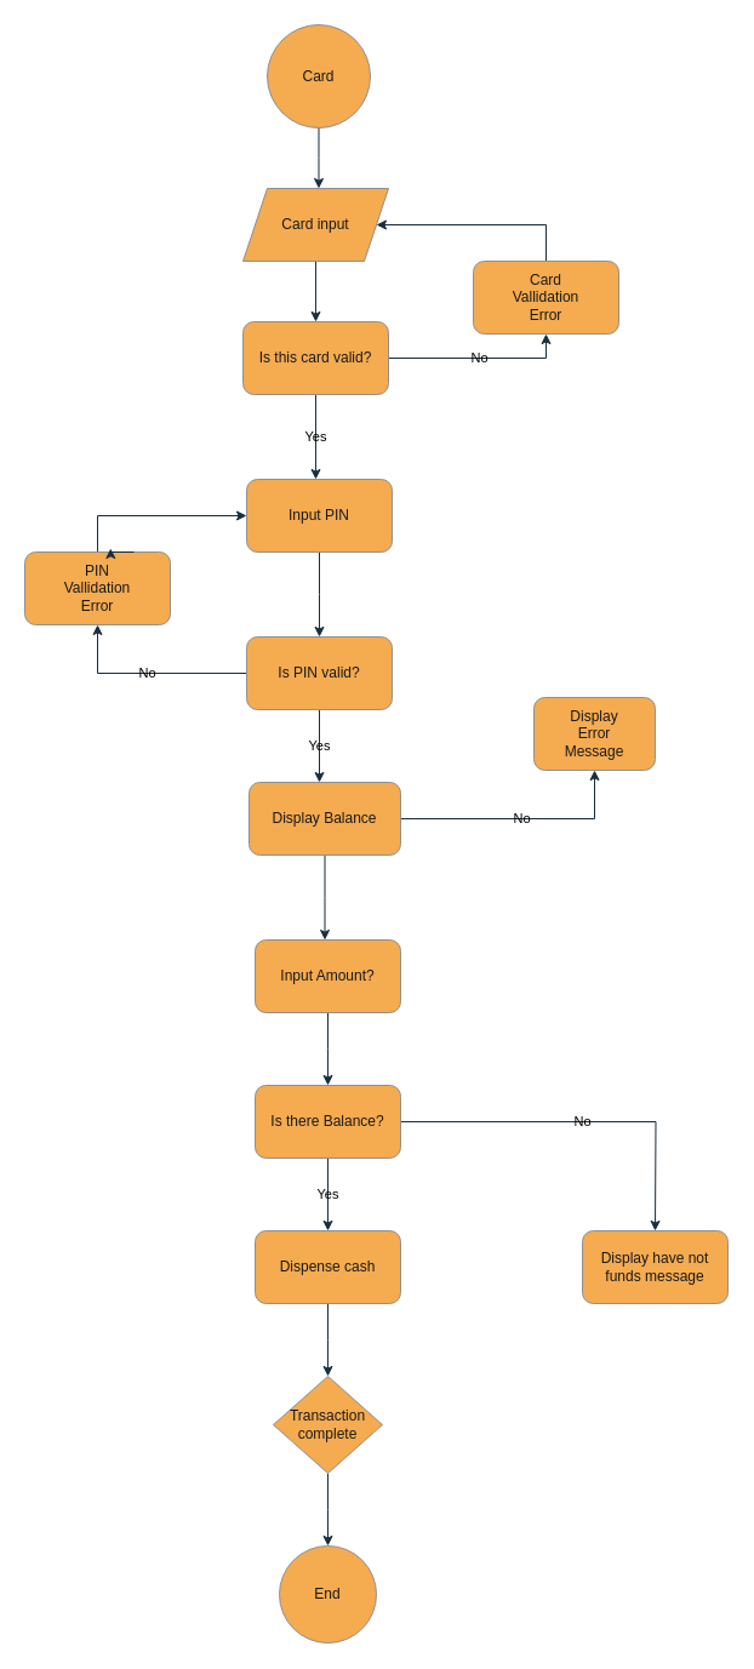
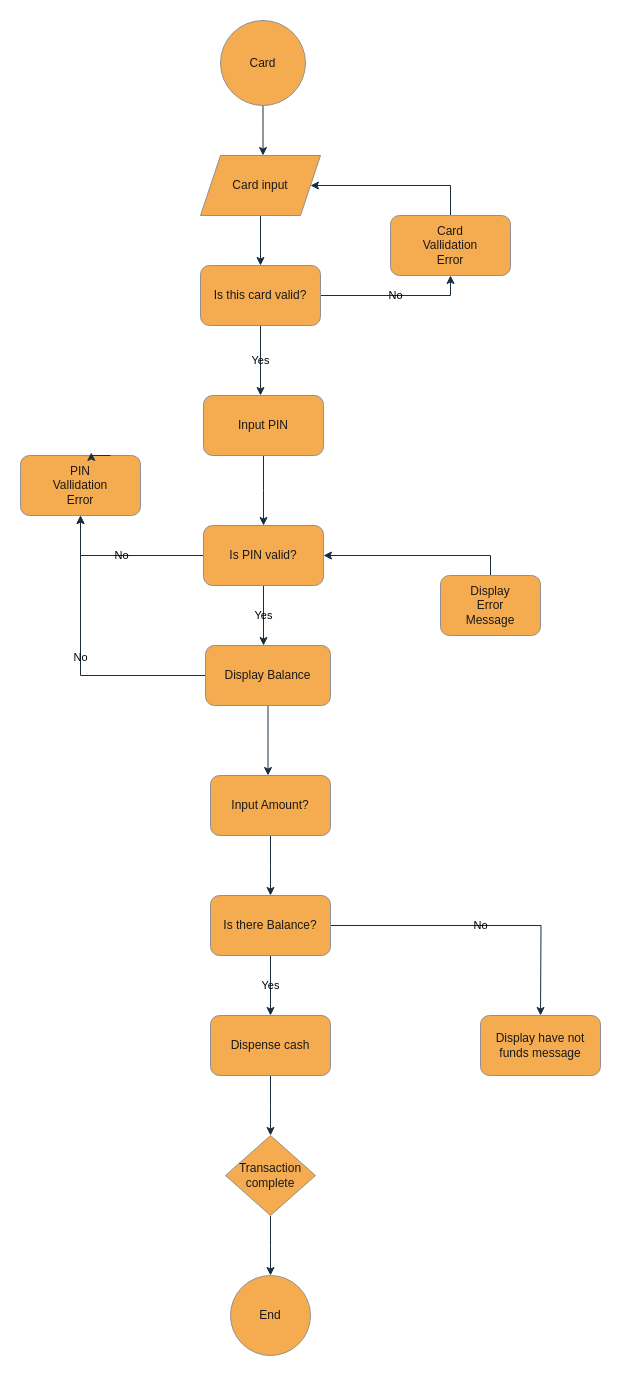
- <mxCell id="16" style="edgeStyle=orthogonalEdgeStyle;rounded=0;orthogonalLoop=1;jettySize=auto;html=1;exitX=0.5;exitY=0;exitDx=0;exitDy=0;labelBackgroundColor=none;strokeColor=#182E3E;fontColor=default;" edge="1" parent="1" source="17" target="12"><mxGeometry relative="1" as="geometry" /></mxCell>
+ <mxCell id="22" style="edgeStyle=orthogonalEdgeStyle;rounded=0;orthogonalLoop=1;jettySize=auto;html=1;exitX=0.5;exitY=0;exitDx=0;exitDy=0;labelBackgroundColor=none;strokeColor=#182E3E;fontColor=default;" edge="1" parent="1" source="23" target="15"><mxGeometry relative="1" as="geometry" /></mxCell>
- <mxCell id="19" value="No" style="edgeStyle=orthogonalEdgeStyle;rounded=0;orthogonalLoop=1;jettySize=auto;html=1;entryX=0.5;entryY=1;entryDx=0;entryDy=0;labelBackgroundColor=none;strokeColor=#182E3E;fontColor=default;" edge="1" parent="1" source="21" target="23"><mxGeometry relative="1" as="geometry" /></mxCell>
+ <mxCell id="19" value="No" style="edgeStyle=orthogonalEdgeStyle;rounded=0;orthogonalLoop=1;jettySize=auto;html=1;labelBackgroundColor=none;strokeColor=#182E3E;fontColor=default;" edge="1" parent="1" source="21" target="17"><mxGeometry relative="1" as="geometry" /></mxCell>
